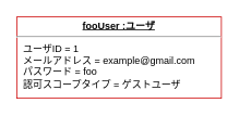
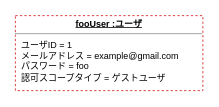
- <mxCell id="2" value="&lt;p style=&quot;margin: 0px ; margin-top: 4px ; text-align: center ; text-decoration: underline&quot;&gt;&lt;b&gt;fooUser :ユーザ&lt;/b&gt;&lt;/p&gt;&lt;hr&gt;&lt;p style=&quot;margin: 0px ; margin-left: 8px&quot;&gt;ユーザID = 1&lt;/p&gt;&lt;p style=&quot;margin: 0px ; margin-left: 8px&quot;&gt;メールアドレス = example@gmail.com&lt;br&gt;パスワード = foo&lt;/p&gt;&lt;p style=&quot;margin: 0px ; margin-left: 8px&quot;&gt;認可スコープタイプ = ゲストユーザ&lt;/p&gt;&lt;p style=&quot;margin: 0px ; margin-left: 8px&quot;&gt;&lt;br&gt;&lt;/p&gt;" style="verticalAlign=top;align=left;overflow=fill;fontSize=12;fontFamily=Helvetica;html=1;strokeColor=#CC0000;strokeWidth=1;" parent="1" vertex="1"><mxGeometry x="20" y="20" width="250" height="100" as="geometry" /></mxCell>
+ <mxCell id="2" value="&lt;p style=&quot;margin: 0px ; margin-top: 4px ; text-align: center ; text-decoration: underline&quot;&gt;&lt;b&gt;fooUser :ユーザ&lt;/b&gt;&lt;/p&gt;&lt;hr&gt;&lt;p style=&quot;margin: 0px ; margin-left: 8px&quot;&gt;ユーザID = 1&lt;/p&gt;&lt;p style=&quot;margin: 0px ; margin-left: 8px&quot;&gt;メールアドレス = example@gmail.com&lt;br&gt;パスワード = foo&lt;/p&gt;&lt;p style=&quot;margin: 0px ; margin-left: 8px&quot;&gt;認可スコープタイプ = ゲストユーザ&lt;/p&gt;&lt;p style=&quot;margin: 0px ; margin-left: 8px&quot;&gt;&lt;br&gt;&lt;/p&gt;" style="verticalAlign=top;align=left;overflow=fill;fontSize=12;fontFamily=Helvetica;html=1;strokeColor=#CC0000;strokeWidth=1;dashed=1;" parent="1" vertex="1"><mxGeometry x="20" y="20" width="250" height="100" as="geometry" /></mxCell>
